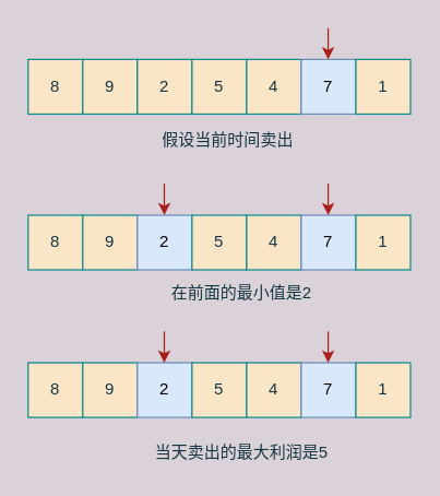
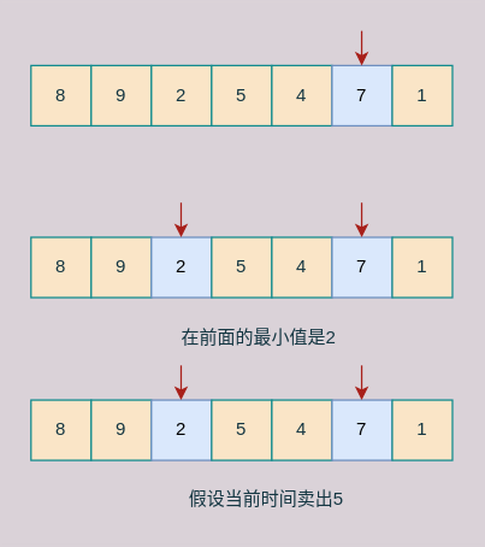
- <mxCell id="10" value="假设当前时间卖出" style="text;html=1;strokeColor=none;fillColor=none;align=center;verticalAlign=middle;whiteSpace=wrap;rounded=0;sketch=0;fontColor=#143642;" vertex="1" parent="1"><mxGeometry x="115" y="89" width="103" height="25" as="geometry" /></mxCell>
- <mxCell id="19" value="在前面的最小值是2" style="text;html=1;strokeColor=none;fillColor=none;align=center;verticalAlign=middle;whiteSpace=wrap;rounded=0;sketch=0;fontColor=#143642;" vertex="1" parent="1"><mxGeometry x="109" y="204" width="135" height="20" as="geometry" /></mxCell>
+ <mxCell id="19" value="在前面的最小值是2" style="text;html=1;strokeColor=none;fillColor=none;align=center;verticalAlign=middle;whiteSpace=wrap;rounded=0;sketch=0;fontColor=#143642;" vertex="1" parent="1"><mxGeometry x="104" y="214" width="135" height="20" as="geometry" /></mxCell>
- <mxCell id="29" value="当天卖出的最大利润是5" style="text;html=1;strokeColor=none;fillColor=none;align=center;verticalAlign=middle;whiteSpace=wrap;rounded=0;sketch=0;fontColor=#143642;" vertex="1" parent="1"><mxGeometry x="109" y="321" width="135" height="20" as="geometry" /></mxCell>
+ <mxCell id="29" value="假设当前时间卖出5" style="text;html=1;strokeColor=none;fillColor=none;align=center;verticalAlign=middle;whiteSpace=wrap;rounded=0;sketch=0;fontColor=#143642;" vertex="1" parent="1"><mxGeometry x="109" y="321" width="135" height="20" as="geometry" /></mxCell>
